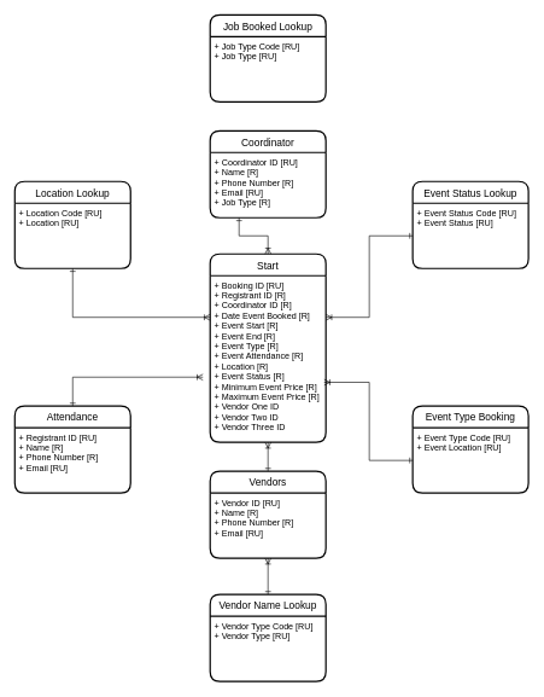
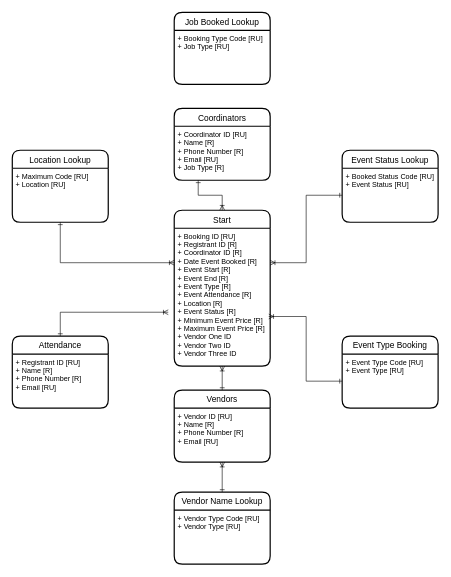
- <mxCell id="13" value="+ Job Type Code [RU]&#10;+ Job Type [RU]" style="align=left;strokeColor=none;fillColor=none;spacingLeft=4;fontSize=12;verticalAlign=top;resizable=0;rotatable=0;part=1;" vertex="1" parent="12"><mxGeometry y="30" width="160" height="90" as="geometry" /></mxCell>
+ <mxCell id="13" value="+ Booking Type Code [RU]&#10;+ Job Type [RU]" style="align=left;strokeColor=none;fillColor=none;spacingLeft=4;fontSize=12;verticalAlign=top;resizable=0;rotatable=0;part=1;" vertex="1" parent="12"><mxGeometry y="30" width="160" height="90" as="geometry" /></mxCell>
- <mxCell id="7" value="Coordinator" style="swimlane;childLayout=stackLayout;horizontal=1;startSize=30;horizontalStack=0;rounded=1;fontSize=14;fontStyle=0;strokeWidth=2;resizeParent=0;resizeLast=1;shadow=0;dashed=0;align=center;" vertex="1" parent="1"><mxGeometry x="290" y="180" width="160" height="120" as="geometry" /></mxCell>
+ <mxCell id="7" value="Coordinators" style="swimlane;childLayout=stackLayout;horizontal=1;startSize=30;horizontalStack=0;rounded=1;fontSize=14;fontStyle=0;strokeWidth=2;resizeParent=0;resizeLast=1;shadow=0;dashed=0;align=center;" vertex="1" parent="1"><mxGeometry x="290" y="180" width="160" height="120" as="geometry" /></mxCell>
- <mxCell id="17" value="+ Location Code [RU]&#10;+ Location [RU]" style="align=left;strokeColor=none;fillColor=none;spacingLeft=4;fontSize=12;verticalAlign=top;resizable=0;rotatable=0;part=1;" vertex="1" parent="16"><mxGeometry y="30" width="160" height="90" as="geometry" /></mxCell>
+ <mxCell id="17" value="+ Maximum Code [RU]&#10;+ Location [RU]" style="align=left;strokeColor=none;fillColor=none;spacingLeft=4;fontSize=12;verticalAlign=top;resizable=0;rotatable=0;part=1;" vertex="1" parent="16"><mxGeometry y="30" width="160" height="90" as="geometry" /></mxCell>
- <mxCell id="19" value="+ Event Status Code [RU]&#10;+ Event Status [RU]" style="align=left;strokeColor=none;fillColor=none;spacingLeft=4;fontSize=12;verticalAlign=top;resizable=0;rotatable=0;part=1;" vertex="1" parent="18"><mxGeometry y="30" width="160" height="90" as="geometry" /></mxCell>
+ <mxCell id="19" value="+ Booked Status Code [RU]&#10;+ Event Status [RU]" style="align=left;strokeColor=none;fillColor=none;spacingLeft=4;fontSize=12;verticalAlign=top;resizable=0;rotatable=0;part=1;" vertex="1" parent="18"><mxGeometry y="30" width="160" height="90" as="geometry" /></mxCell>
- <mxCell id="15" value="+ Event Type Code [RU]&#10;+ Event Location [RU]" style="align=left;strokeColor=none;fillColor=none;spacingLeft=4;fontSize=12;verticalAlign=top;resizable=0;rotatable=0;part=1;" vertex="1" parent="14"><mxGeometry y="30" width="160" height="90" as="geometry" /></mxCell>
+ <mxCell id="15" value="+ Event Type Code [RU]&#10;+ Event Type [RU]" style="align=left;strokeColor=none;fillColor=none;spacingLeft=4;fontSize=12;verticalAlign=top;resizable=0;rotatable=0;part=1;" vertex="1" parent="14"><mxGeometry y="30" width="160" height="90" as="geometry" /></mxCell>
